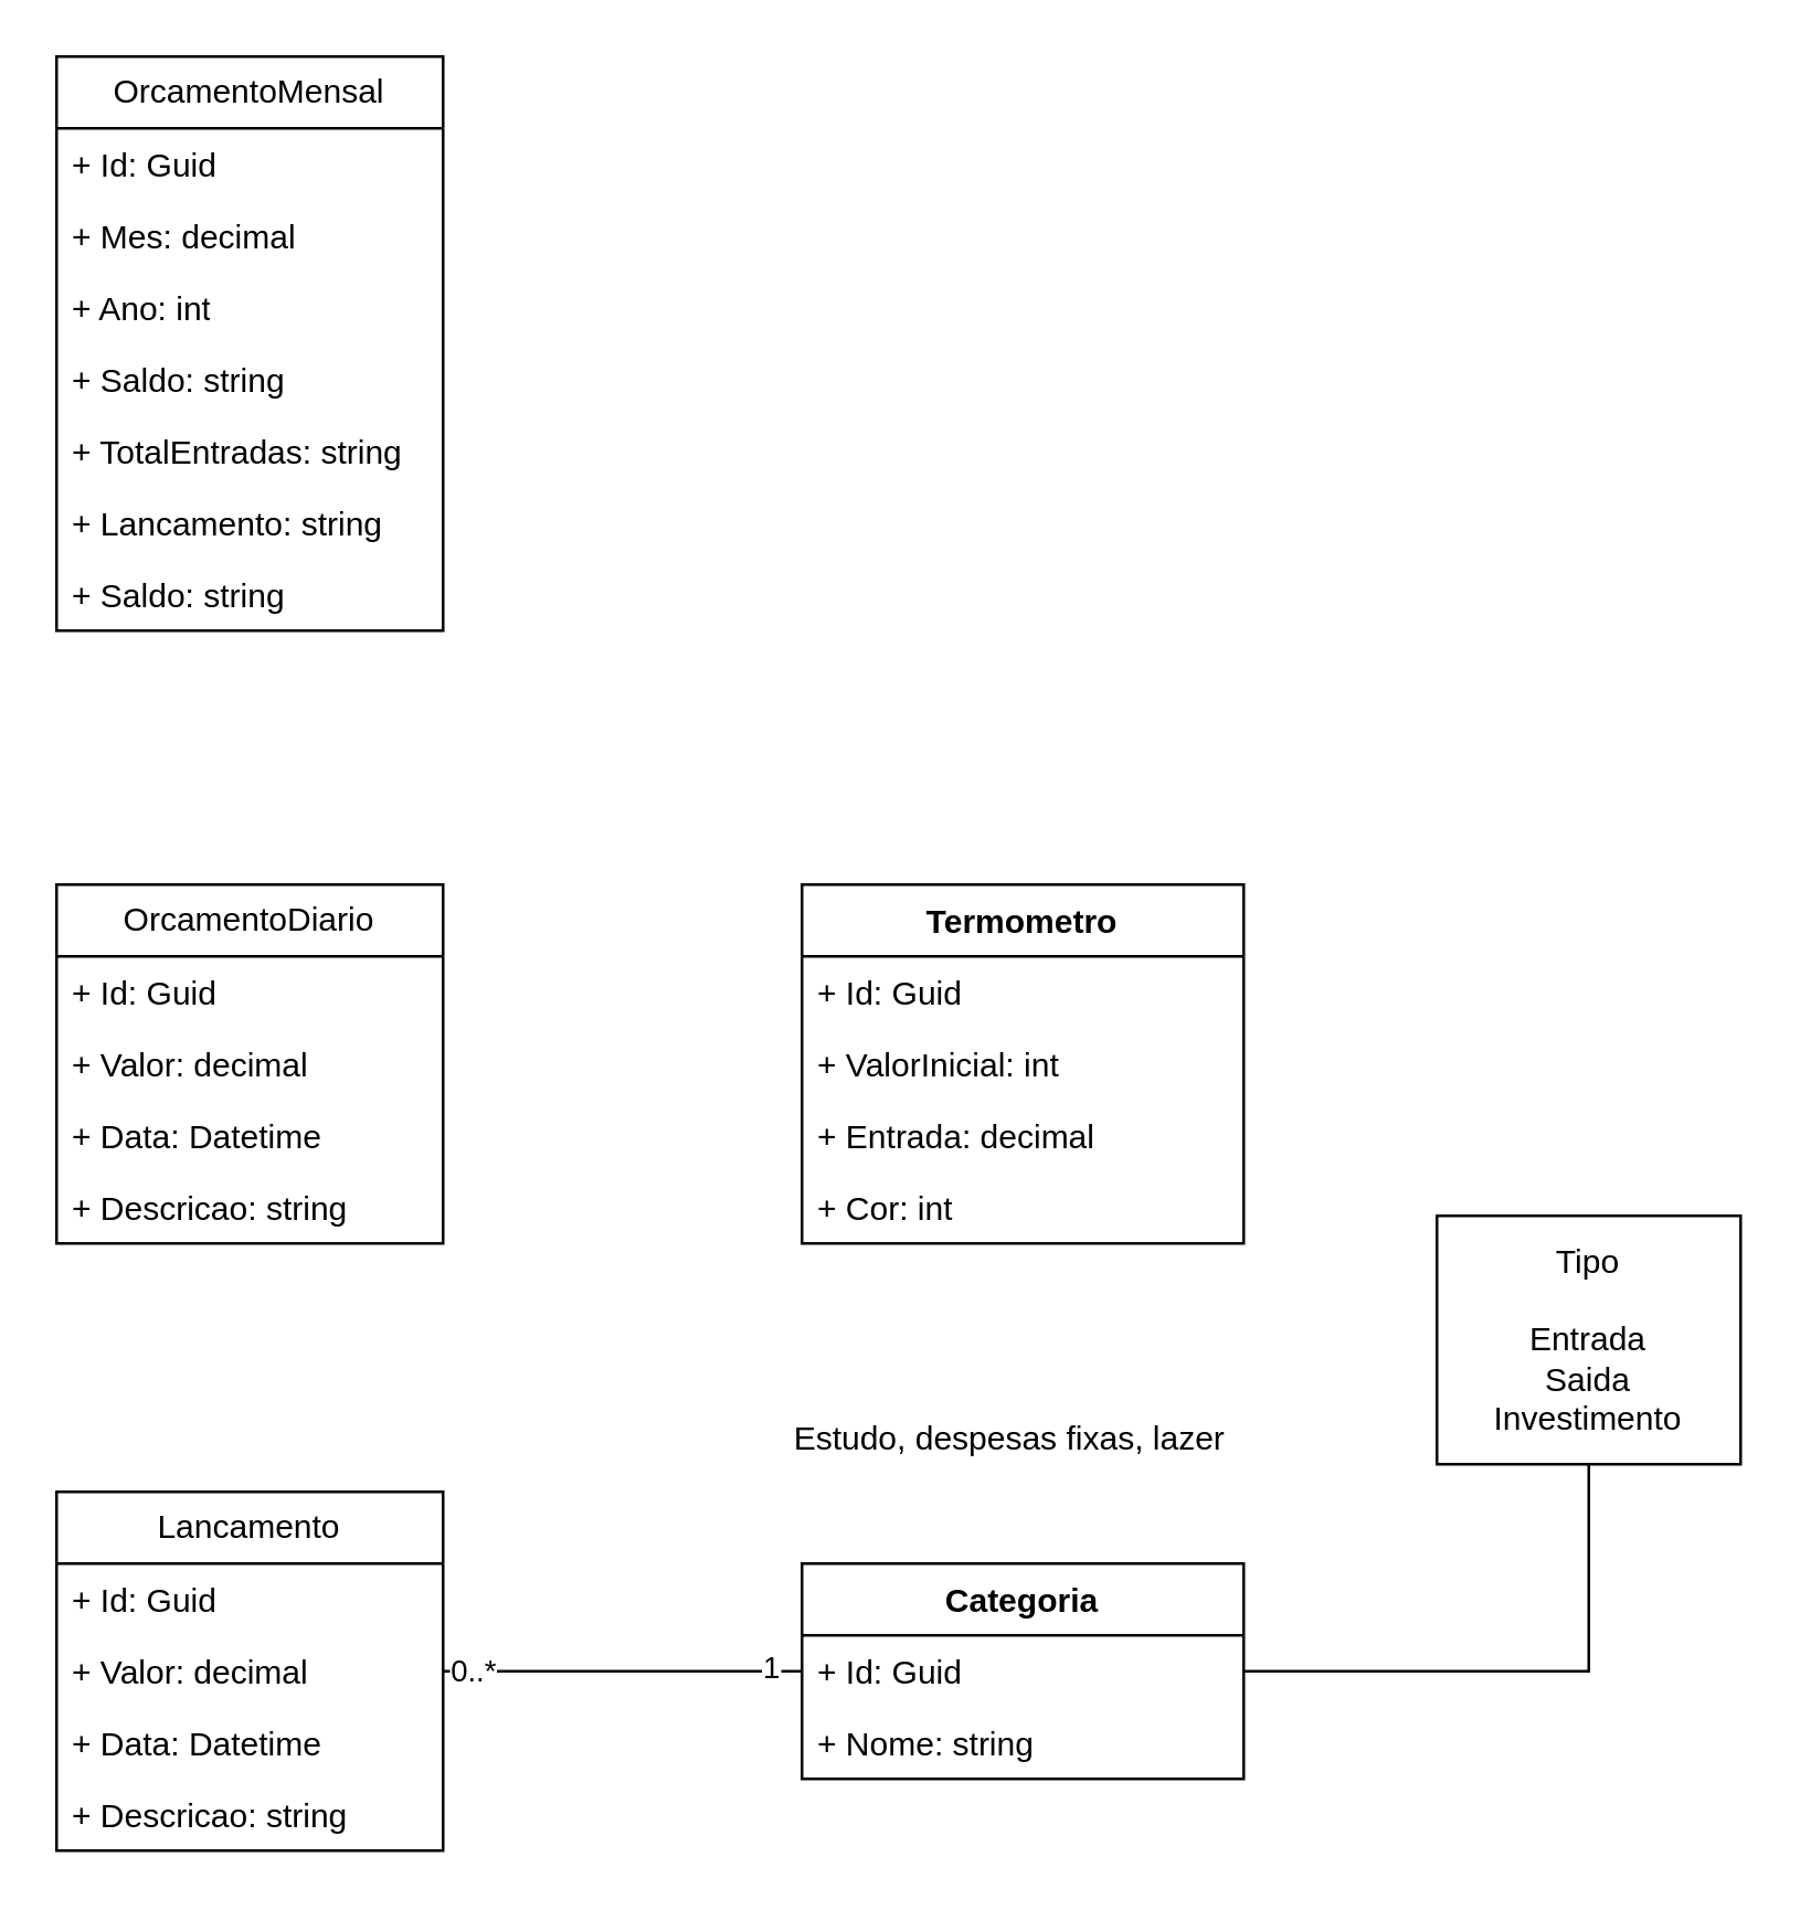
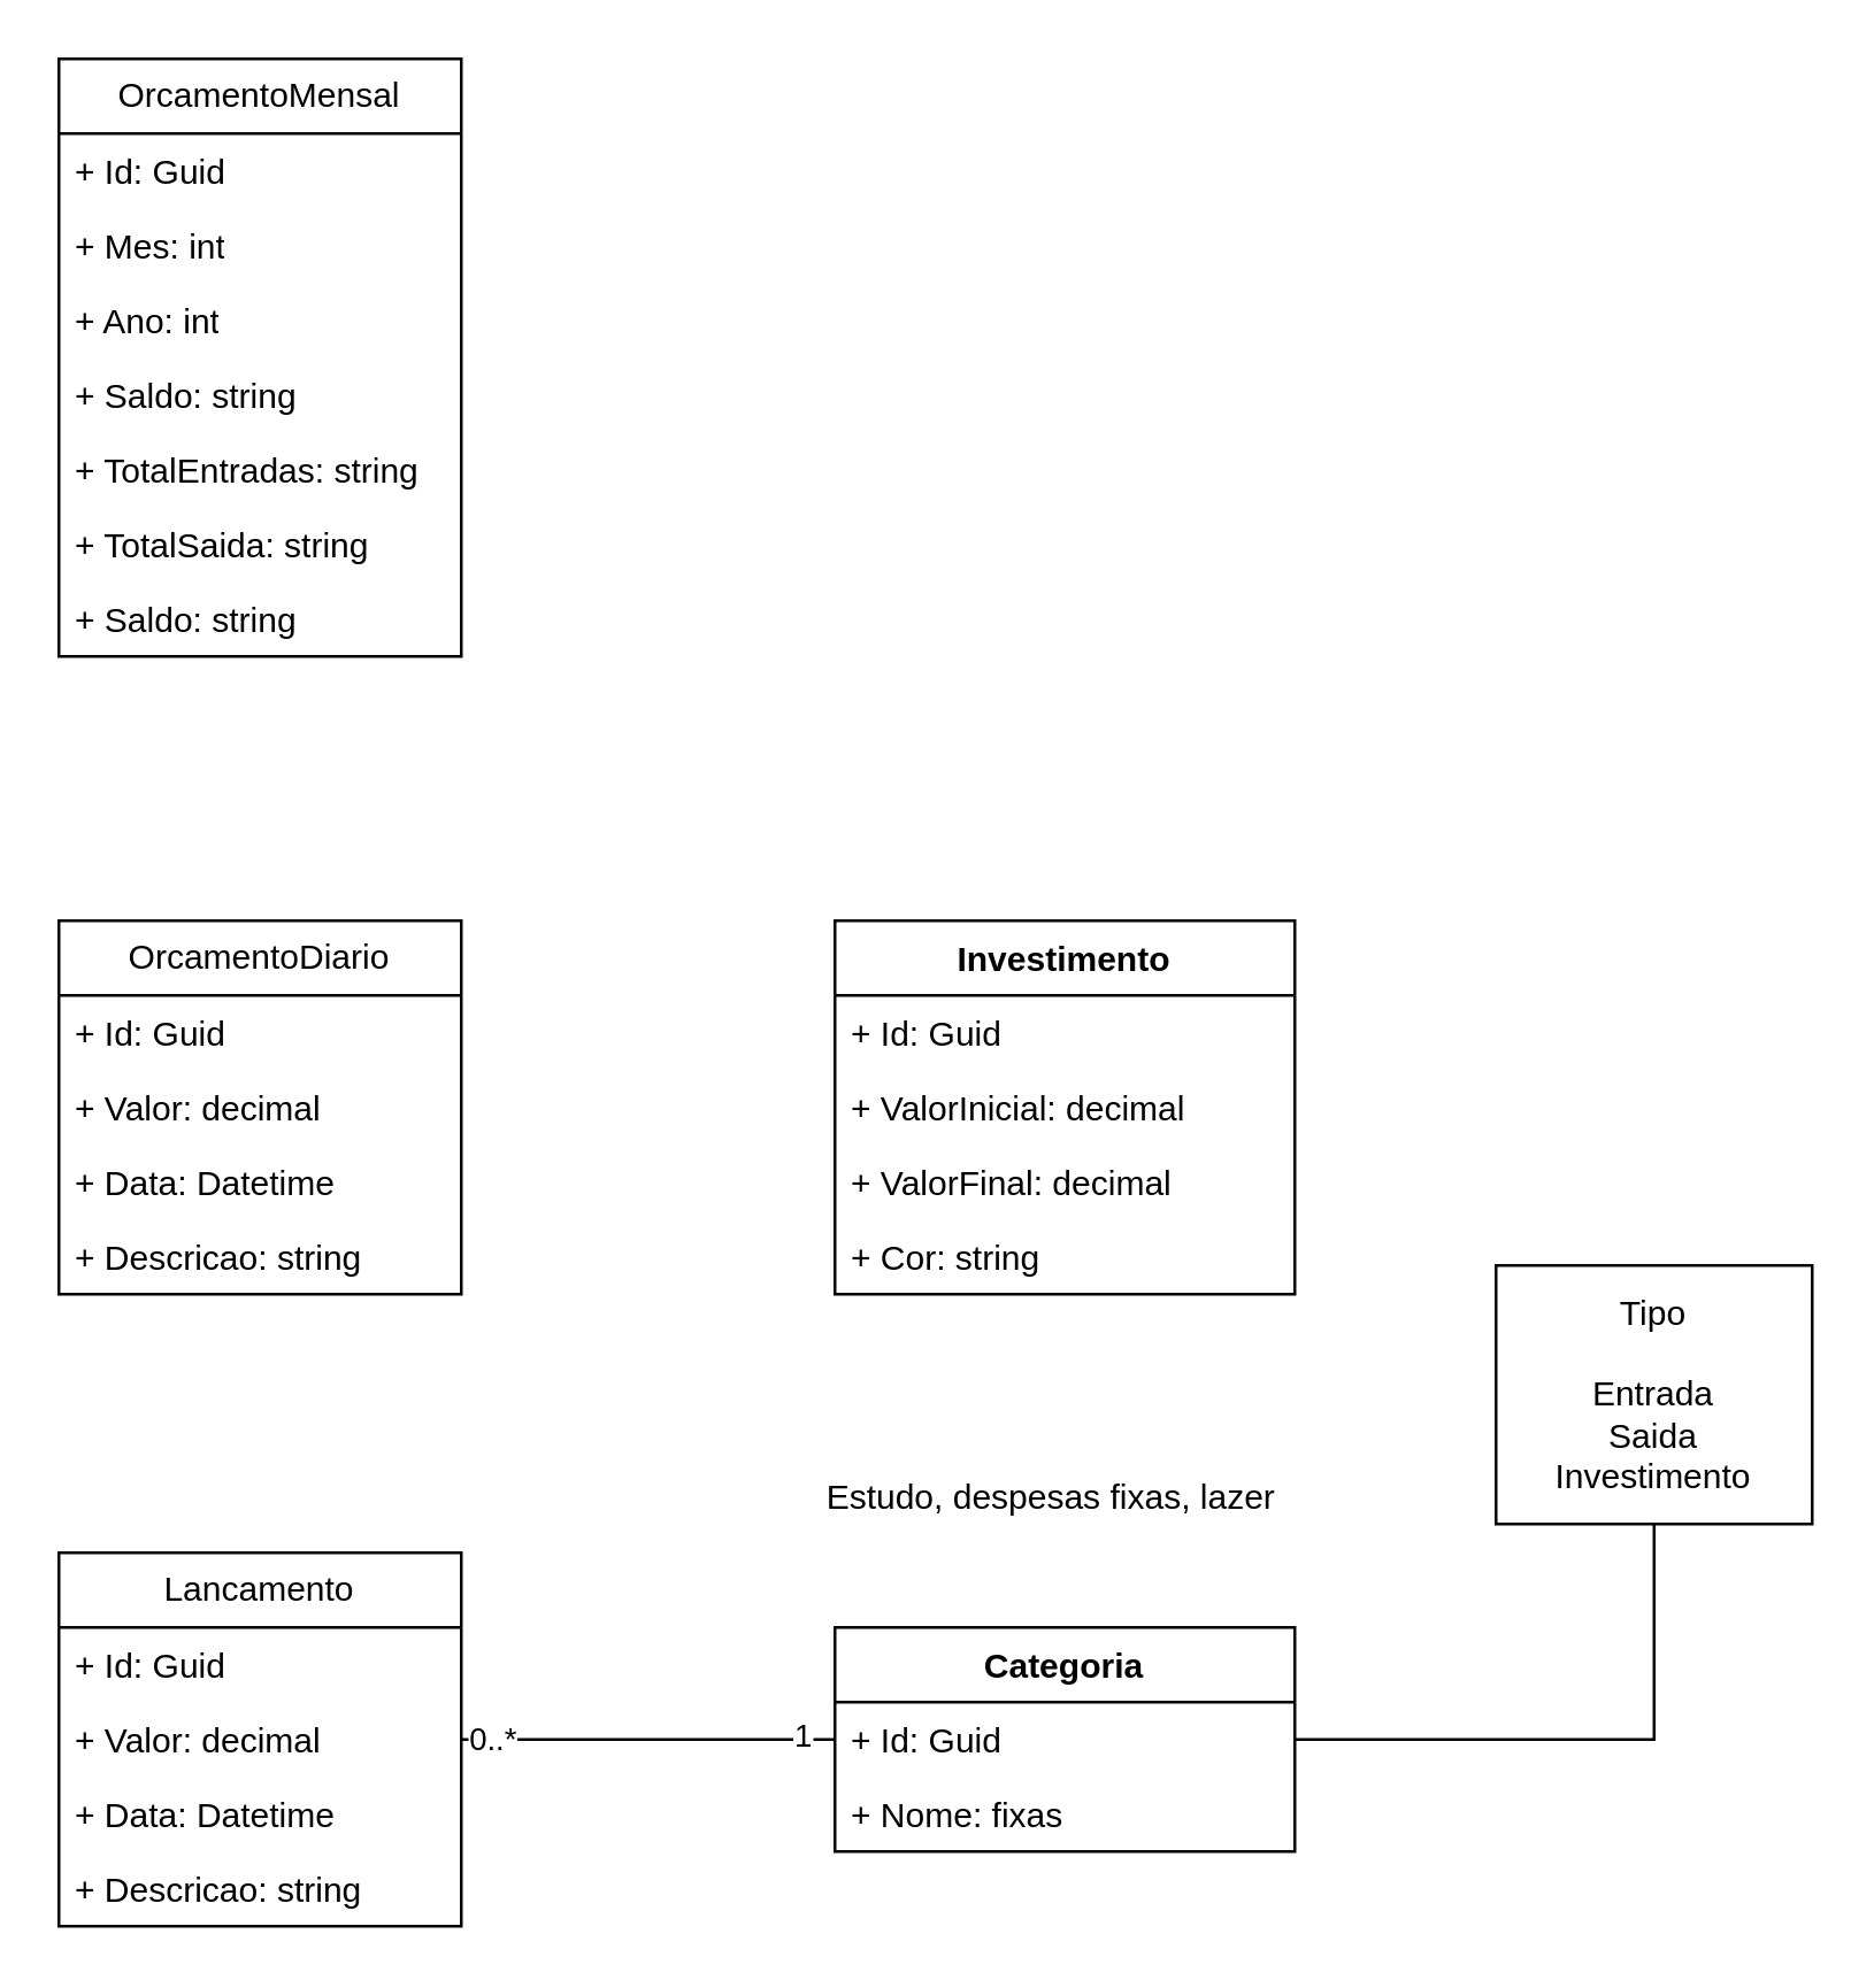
- <mxCell id="17" value="+ Mes: decimal" style="text;strokeColor=none;fillColor=none;align=left;verticalAlign=top;spacingLeft=4;spacingRight=4;overflow=hidden;rotatable=0;points=[[0,0.5],[1,0.5]];portConstraint=eastwest;whiteSpace=wrap;html=1;" parent="15" vertex="1"><mxGeometry y="52" width="140" height="26" as="geometry" /></mxCell>
+ <mxCell id="17" value="+ Mes: int" style="text;strokeColor=none;fillColor=none;align=left;verticalAlign=top;spacingLeft=4;spacingRight=4;overflow=hidden;rotatable=0;points=[[0,0.5],[1,0.5]];portConstraint=eastwest;whiteSpace=wrap;html=1;" parent="15" vertex="1"><mxGeometry y="52" width="140" height="26" as="geometry" /></mxCell>
- <mxCell id="21" value="+ Lancamento: string" style="text;strokeColor=none;fillColor=none;align=left;verticalAlign=top;spacingLeft=4;spacingRight=4;overflow=hidden;rotatable=0;points=[[0,0.5],[1,0.5]];portConstraint=eastwest;whiteSpace=wrap;html=1;" parent="15" vertex="1"><mxGeometry y="156" width="140" height="26" as="geometry" /></mxCell>
+ <mxCell id="21" value="+ TotalSaida: string" style="text;strokeColor=none;fillColor=none;align=left;verticalAlign=top;spacingLeft=4;spacingRight=4;overflow=hidden;rotatable=0;points=[[0,0.5],[1,0.5]];portConstraint=eastwest;whiteSpace=wrap;html=1;" parent="15" vertex="1"><mxGeometry y="156" width="140" height="26" as="geometry" /></mxCell>
- <mxCell id="23" value="Termometro" style="swimlane;fontStyle=1;align=center;verticalAlign=top;childLayout=stackLayout;horizontal=1;startSize=26;horizontalStack=0;resizeParent=1;resizeParentMax=0;resizeLast=0;collapsible=1;marginBottom=0;whiteSpace=wrap;html=1;" parent="1" vertex="1"><mxGeometry x="290" y="320" width="160" height="130" as="geometry" /></mxCell>
+ <mxCell id="23" value="Investimento" style="swimlane;fontStyle=1;align=center;verticalAlign=top;childLayout=stackLayout;horizontal=1;startSize=26;horizontalStack=0;resizeParent=1;resizeParentMax=0;resizeLast=0;collapsible=1;marginBottom=0;whiteSpace=wrap;html=1;" parent="1" vertex="1"><mxGeometry x="290" y="320" width="160" height="130" as="geometry" /></mxCell>
- <mxCell id="25" value="+ ValorInicial: int" style="text;strokeColor=none;fillColor=none;align=left;verticalAlign=top;spacingLeft=4;spacingRight=4;overflow=hidden;rotatable=0;points=[[0,0.5],[1,0.5]];portConstraint=eastwest;whiteSpace=wrap;html=1;" parent="23" vertex="1"><mxGeometry y="52" width="160" height="26" as="geometry" /></mxCell>
+ <mxCell id="25" value="+ ValorInicial: decimal" style="text;strokeColor=none;fillColor=none;align=left;verticalAlign=top;spacingLeft=4;spacingRight=4;overflow=hidden;rotatable=0;points=[[0,0.5],[1,0.5]];portConstraint=eastwest;whiteSpace=wrap;html=1;" parent="23" vertex="1"><mxGeometry y="52" width="160" height="26" as="geometry" /></mxCell>
- <mxCell id="26" value="+ Entrada: decimal" style="text;strokeColor=none;fillColor=none;align=left;verticalAlign=top;spacingLeft=4;spacingRight=4;overflow=hidden;rotatable=0;points=[[0,0.5],[1,0.5]];portConstraint=eastwest;whiteSpace=wrap;html=1;" parent="23" vertex="1"><mxGeometry y="78" width="160" height="26" as="geometry" /></mxCell>
+ <mxCell id="26" value="+ ValorFinal: decimal" style="text;strokeColor=none;fillColor=none;align=left;verticalAlign=top;spacingLeft=4;spacingRight=4;overflow=hidden;rotatable=0;points=[[0,0.5],[1,0.5]];portConstraint=eastwest;whiteSpace=wrap;html=1;" parent="23" vertex="1"><mxGeometry y="78" width="160" height="26" as="geometry" /></mxCell>
- <mxCell id="27" value="+ Cor: int" style="text;strokeColor=none;fillColor=none;align=left;verticalAlign=top;spacingLeft=4;spacingRight=4;overflow=hidden;rotatable=0;points=[[0,0.5],[1,0.5]];portConstraint=eastwest;whiteSpace=wrap;html=1;" parent="23" vertex="1"><mxGeometry y="104" width="160" height="26" as="geometry" /></mxCell>
+ <mxCell id="27" value="+ Cor: string" style="text;strokeColor=none;fillColor=none;align=left;verticalAlign=top;spacingLeft=4;spacingRight=4;overflow=hidden;rotatable=0;points=[[0,0.5],[1,0.5]];portConstraint=eastwest;whiteSpace=wrap;html=1;" parent="23" vertex="1"><mxGeometry y="104" width="160" height="26" as="geometry" /></mxCell>
- <mxCell id="9" value="+ Nome: string&lt;div&gt;&lt;br&gt;&lt;/div&gt;" style="text;strokeColor=none;fillColor=none;align=left;verticalAlign=top;spacingLeft=4;spacingRight=4;overflow=hidden;rotatable=0;points=[[0,0.5],[1,0.5]];portConstraint=eastwest;whiteSpace=wrap;html=1;" parent="7" vertex="1"><mxGeometry y="52" width="160" height="26" as="geometry" /></mxCell>
+ <mxCell id="9" value="+ Nome: fixas&lt;div&gt;&lt;br&gt;&lt;/div&gt;" style="text;strokeColor=none;fillColor=none;align=left;verticalAlign=top;spacingLeft=4;spacingRight=4;overflow=hidden;rotatable=0;points=[[0,0.5],[1,0.5]];portConstraint=eastwest;whiteSpace=wrap;html=1;" parent="7" vertex="1"><mxGeometry y="52" width="160" height="26" as="geometry" /></mxCell>
